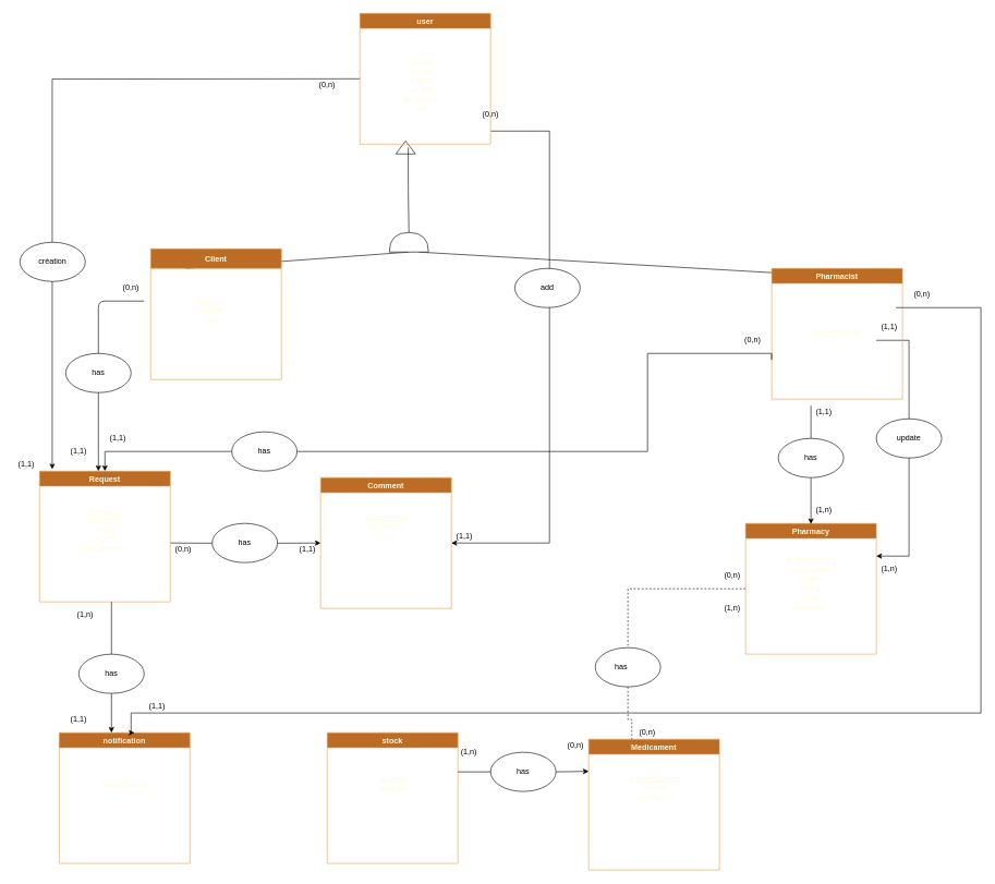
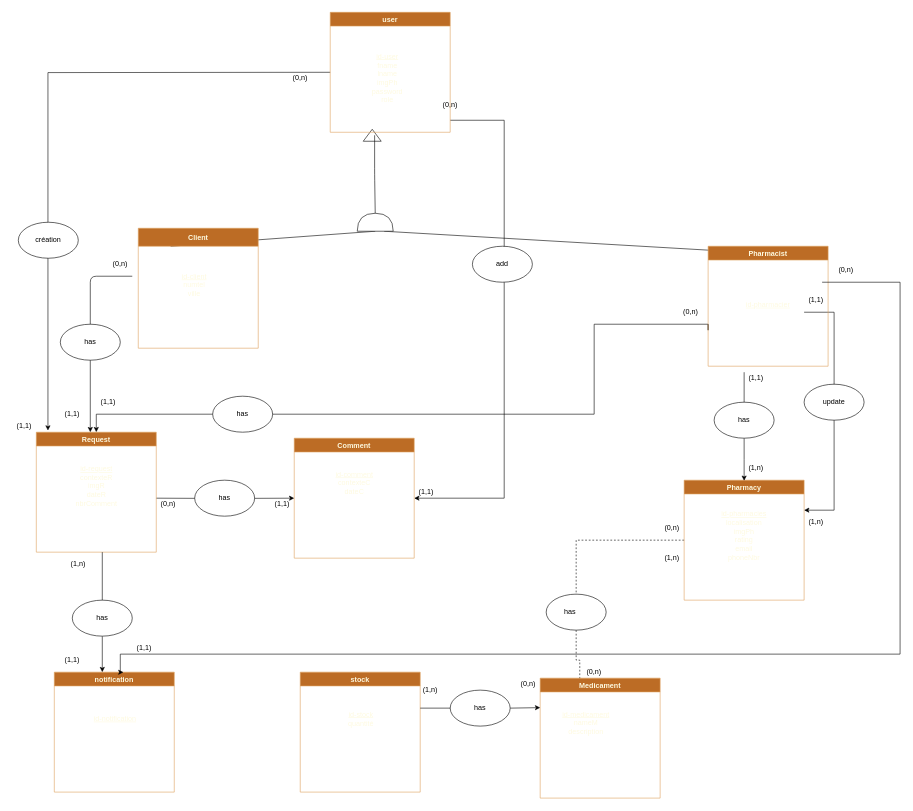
- <mxCell id="52" value="&lt;u&gt;id-medicament&lt;br&gt;&lt;/u&gt;nameM&lt;br&gt;description" style="text;html=1;strokeColor=none;fillColor=none;align=center;verticalAlign=middle;whiteSpace=wrap;rounded=0;sketch=0;fontColor=#FEFAE0;" parent="51" vertex="1"><mxGeometry x="53.5" y="65" width="95" height="20" as="geometry" /></mxCell>
+ <mxCell id="52" value="&lt;u&gt;id-medicament&lt;br&gt;&lt;/u&gt;nameM&lt;br&gt;description" style="text;html=1;strokeColor=none;fillColor=none;align=center;verticalAlign=middle;whiteSpace=wrap;rounded=0;sketch=0;fontColor=#FEFAE0;" parent="51" vertex="1"><mxGeometry x="28.5" y="65" width="95" height="20" as="geometry" /></mxCell>
